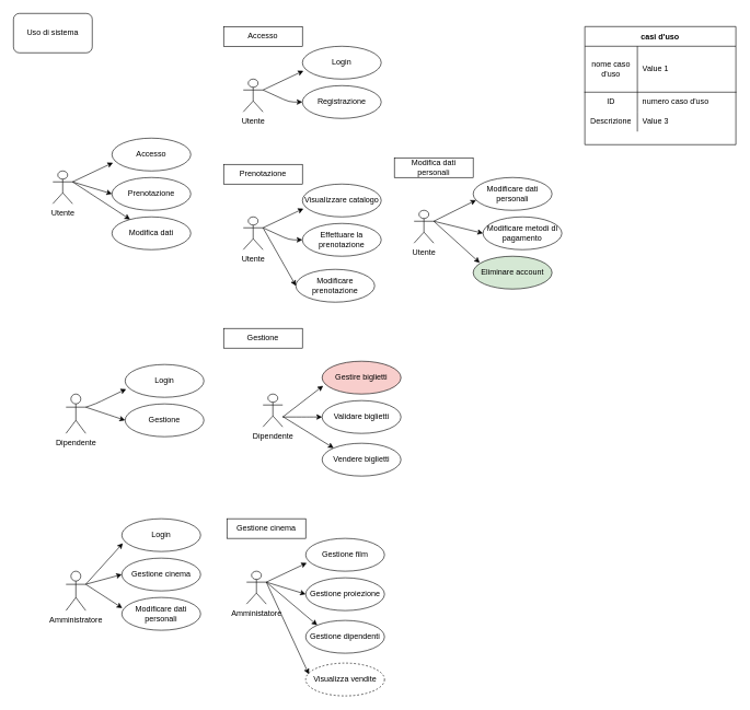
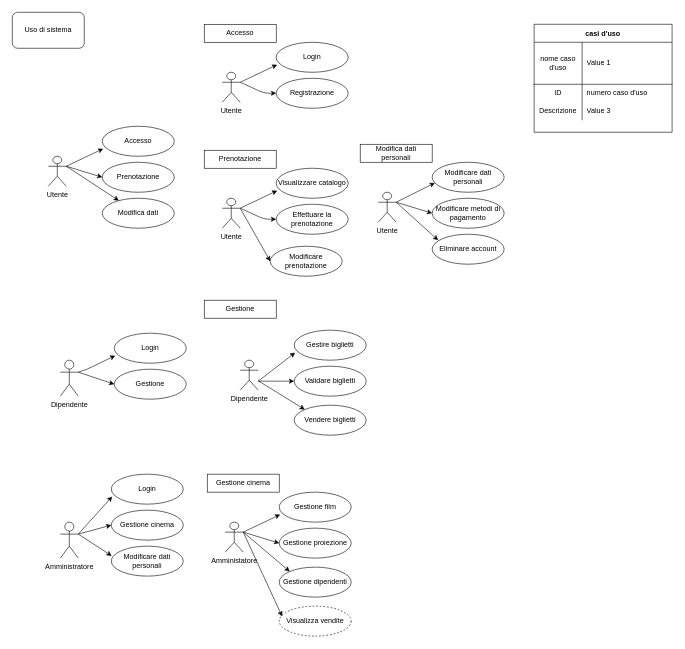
- <mxCell id="27" value="Modificare metodi di pagamento" style="ellipse;whiteSpace=wrap;html=1;" parent="1" vertex="1"><mxGeometry x="735" y="330" width="120" height="50" as="geometry" /></mxCell>
+ <mxCell id="27" value="Modificare metodi di pagamento" style="ellipse;whiteSpace=wrap;html=1;" parent="1" vertex="1"><mxGeometry x="720" y="330" width="120" height="50" as="geometry" /></mxCell>
- <mxCell id="30" value="Eliminare account" style="ellipse;whiteSpace=wrap;html=1;fillColor=#d5e8d4;" parent="1" vertex="1"><mxGeometry x="720" y="390" width="120" height="50" as="geometry" /></mxCell>
+ <mxCell id="30" value="Eliminare account" style="ellipse;whiteSpace=wrap;html=1;" parent="1" vertex="1"><mxGeometry x="720" y="390" width="120" height="50" as="geometry" /></mxCell>
- <mxCell id="37" value="Gestire biglietti" style="ellipse;whiteSpace=wrap;html=1;fillColor=#f8cecc;" parent="1" vertex="1"><mxGeometry x="490" y="550" width="120" height="50" as="geometry" /></mxCell>
+ <mxCell id="37" value="Gestire biglietti" style="ellipse;whiteSpace=wrap;html=1;" parent="1" vertex="1"><mxGeometry x="490" y="550" width="120" height="50" as="geometry" /></mxCell>
